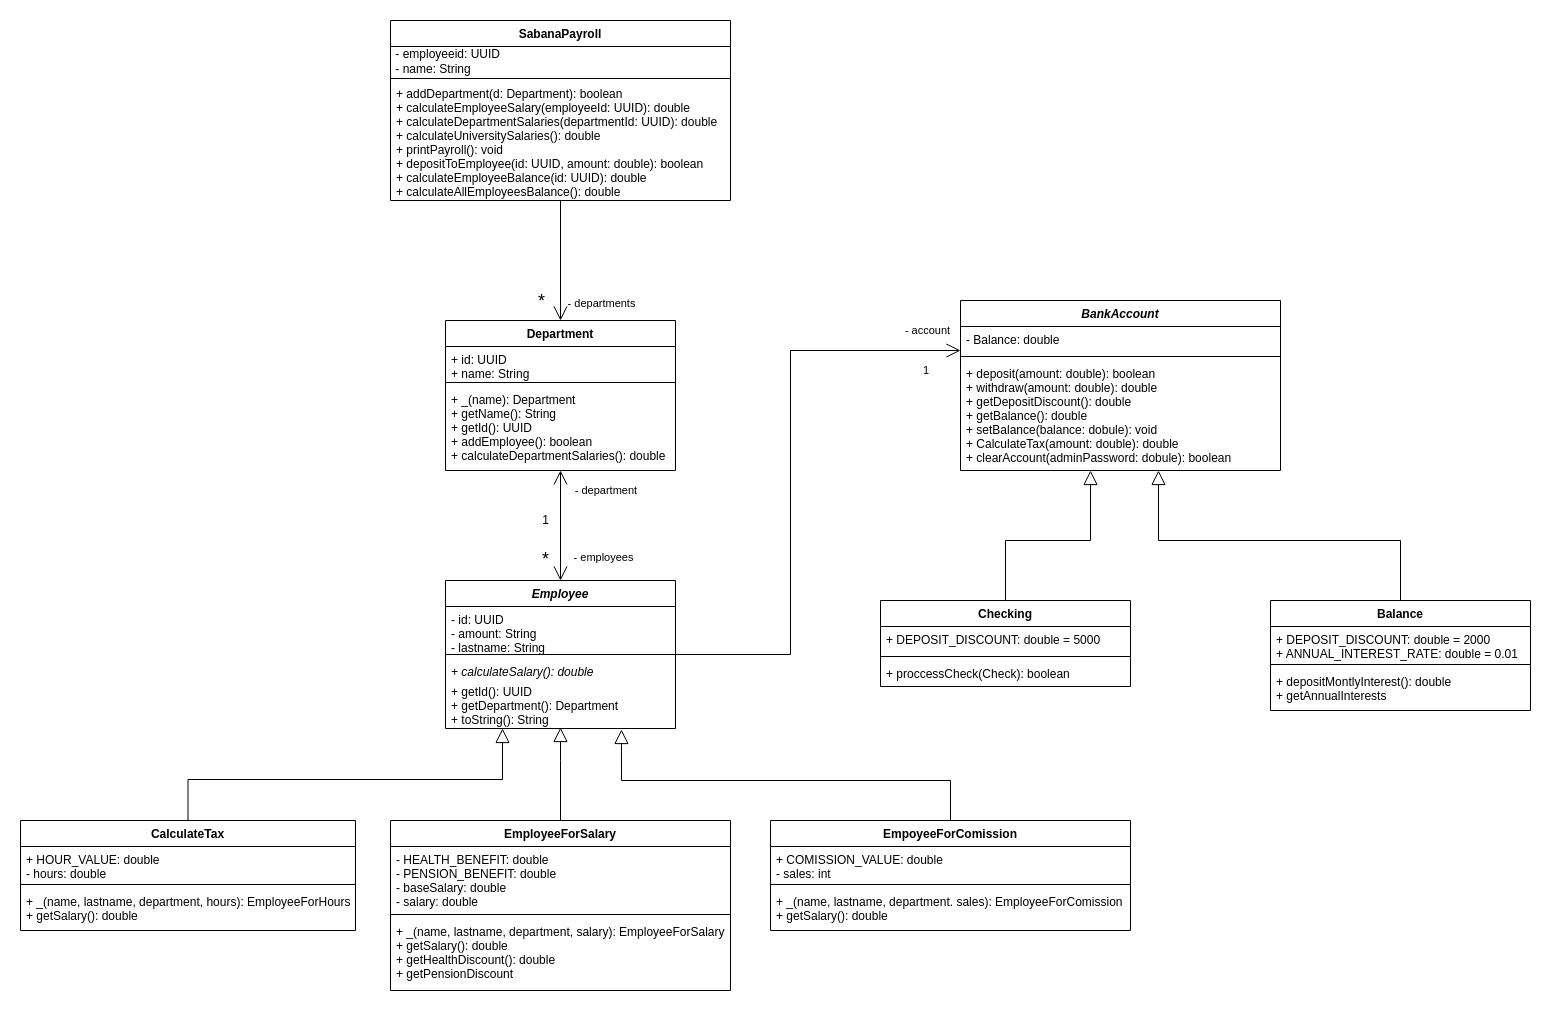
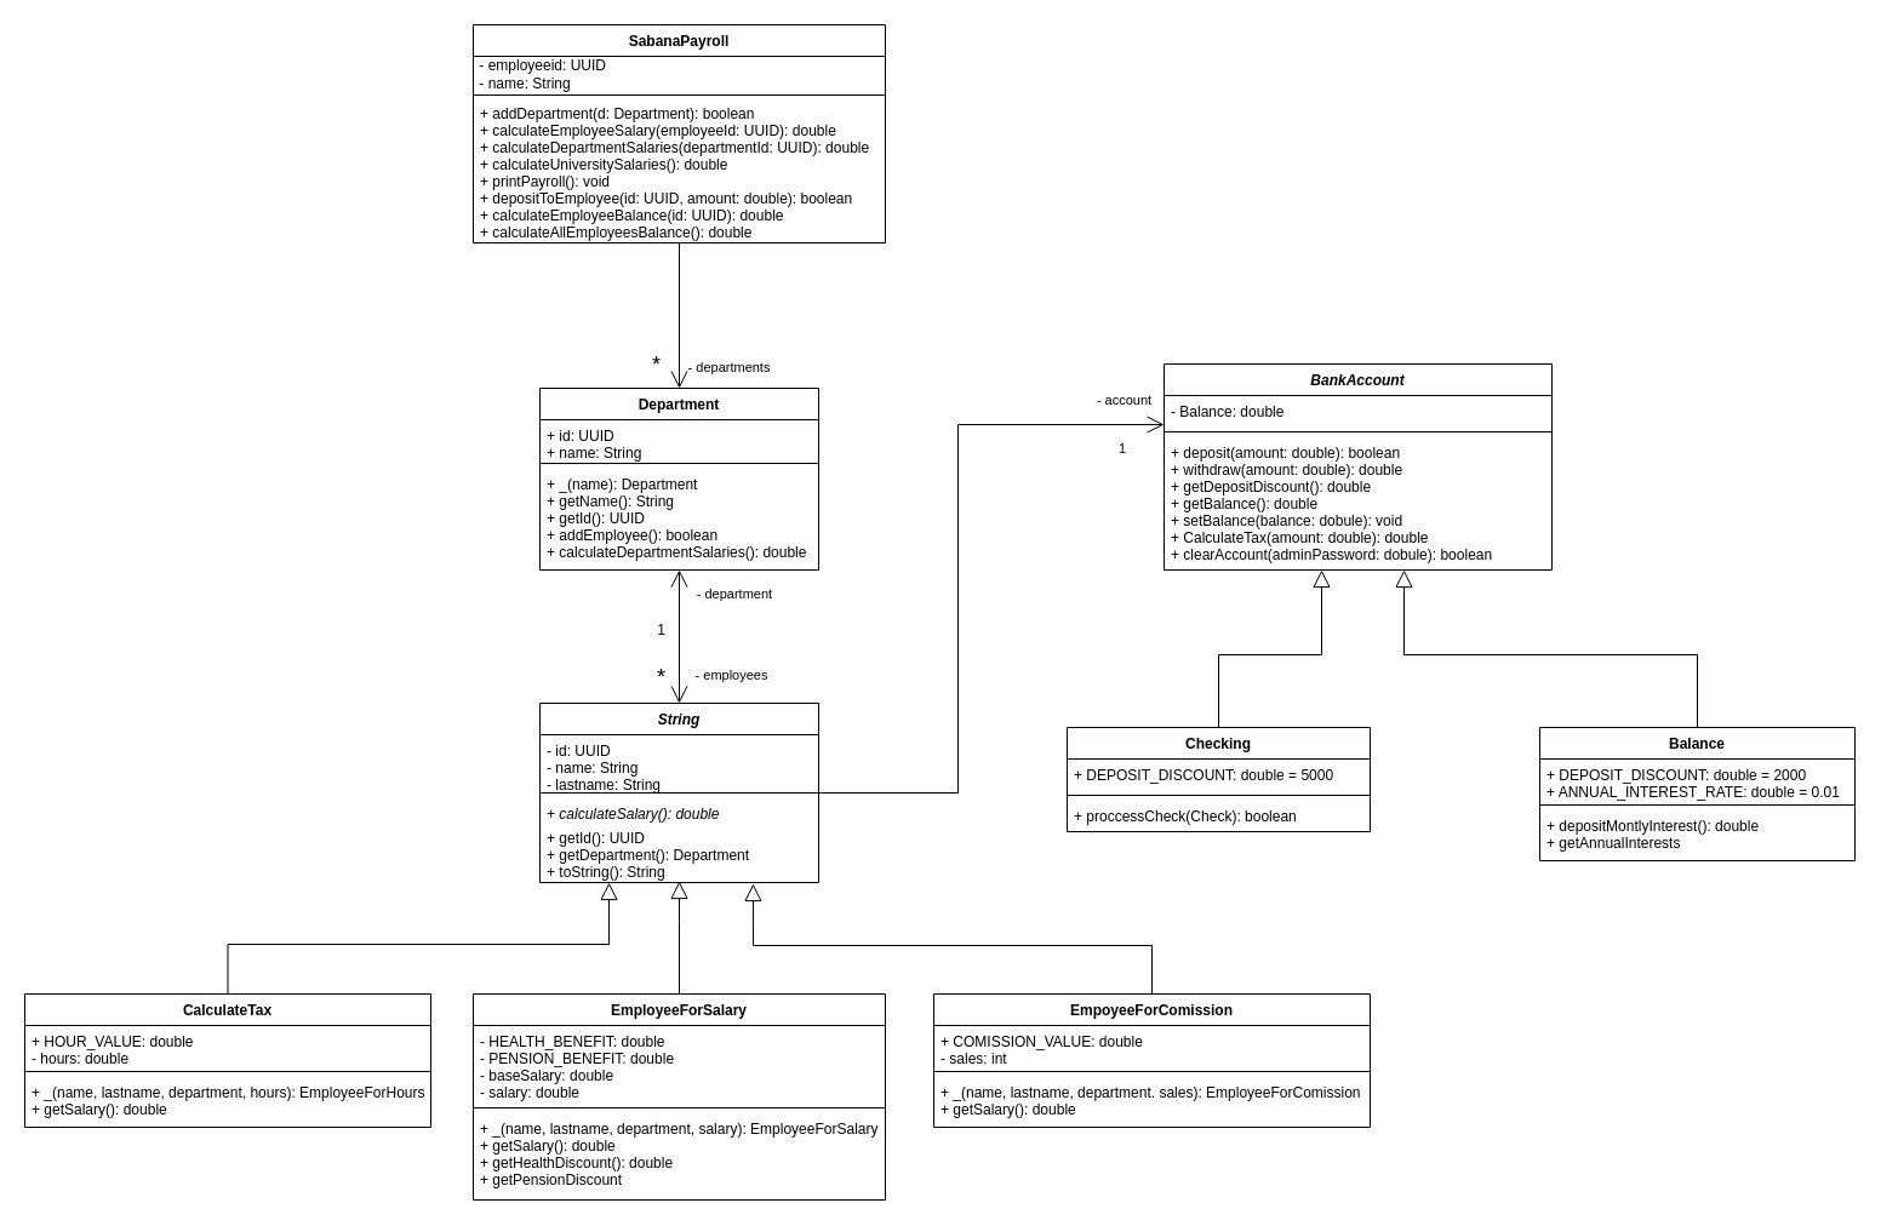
- <mxCell id="15" value="Employee" style="swimlane;fontStyle=3;align=center;verticalAlign=top;childLayout=stackLayout;horizontal=1;startSize=26;horizontalStack=0;resizeParent=1;resizeParentMax=0;resizeLast=0;collapsible=1;marginBottom=0;" parent="1" vertex="1"><mxGeometry x="445" y="580" width="230" height="148" as="geometry" /></mxCell>
+ <mxCell id="15" value="String" style="swimlane;fontStyle=3;align=center;verticalAlign=top;childLayout=stackLayout;horizontal=1;startSize=26;horizontalStack=0;resizeParent=1;resizeParentMax=0;resizeLast=0;collapsible=1;marginBottom=0;" parent="1" vertex="1"><mxGeometry x="445" y="580" width="230" height="148" as="geometry" /></mxCell>
- <mxCell id="16" value="- id: UUID&#10;- amount: String&#10;- lastname: String" style="text;strokeColor=none;fillColor=none;align=left;verticalAlign=top;spacingLeft=4;spacingRight=4;overflow=hidden;rotatable=0;points=[[0,0.5],[1,0.5]];portConstraint=eastwest;" parent="15" vertex="1"><mxGeometry y="26" width="230" height="44" as="geometry" /></mxCell>
+ <mxCell id="16" value="- id: UUID&#10;- name: String&#10;- lastname: String" style="text;strokeColor=none;fillColor=none;align=left;verticalAlign=top;spacingLeft=4;spacingRight=4;overflow=hidden;rotatable=0;points=[[0,0.5],[1,0.5]];portConstraint=eastwest;" parent="15" vertex="1"><mxGeometry y="26" width="230" height="44" as="geometry" /></mxCell>
